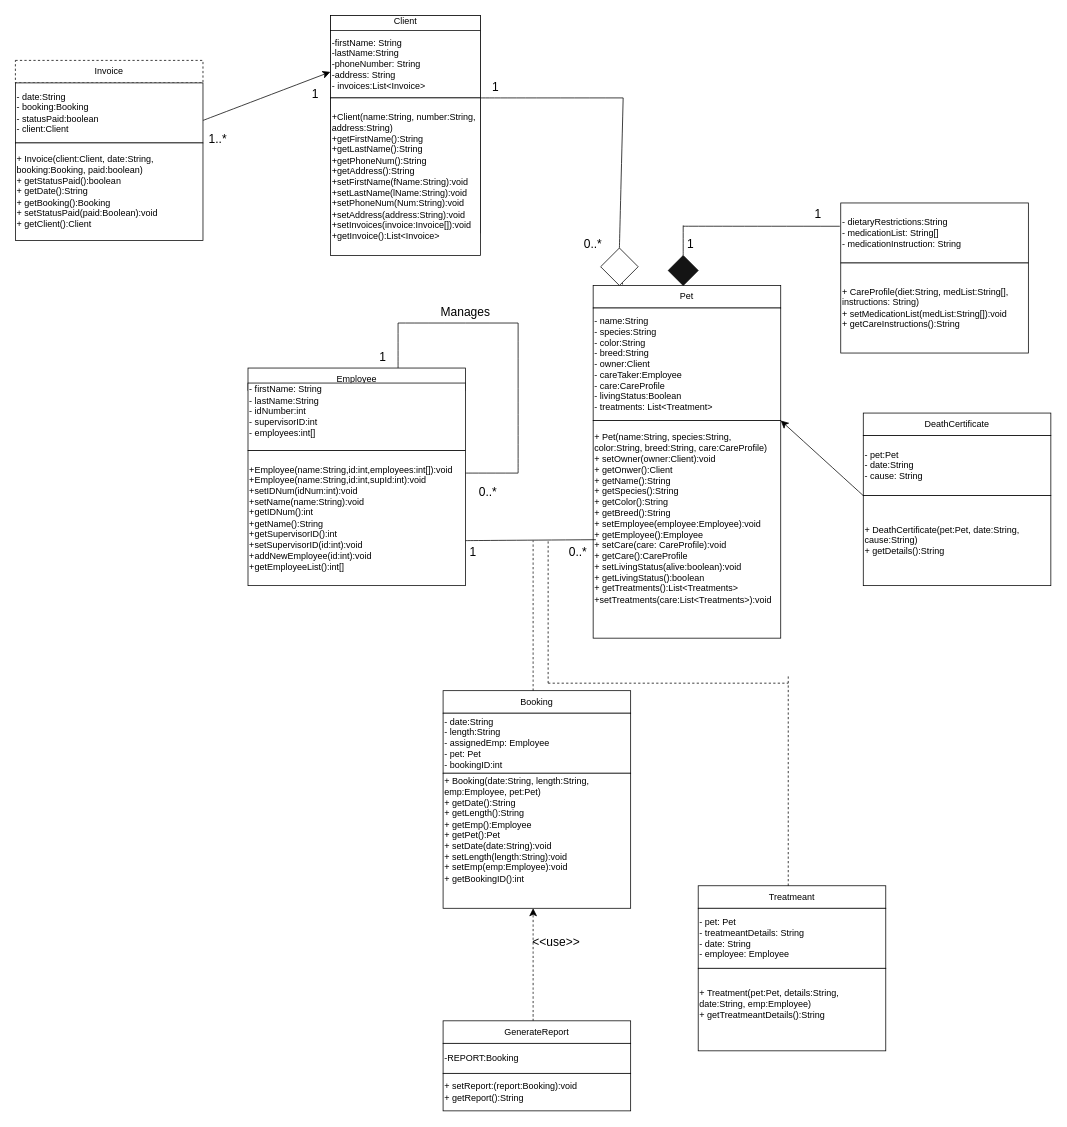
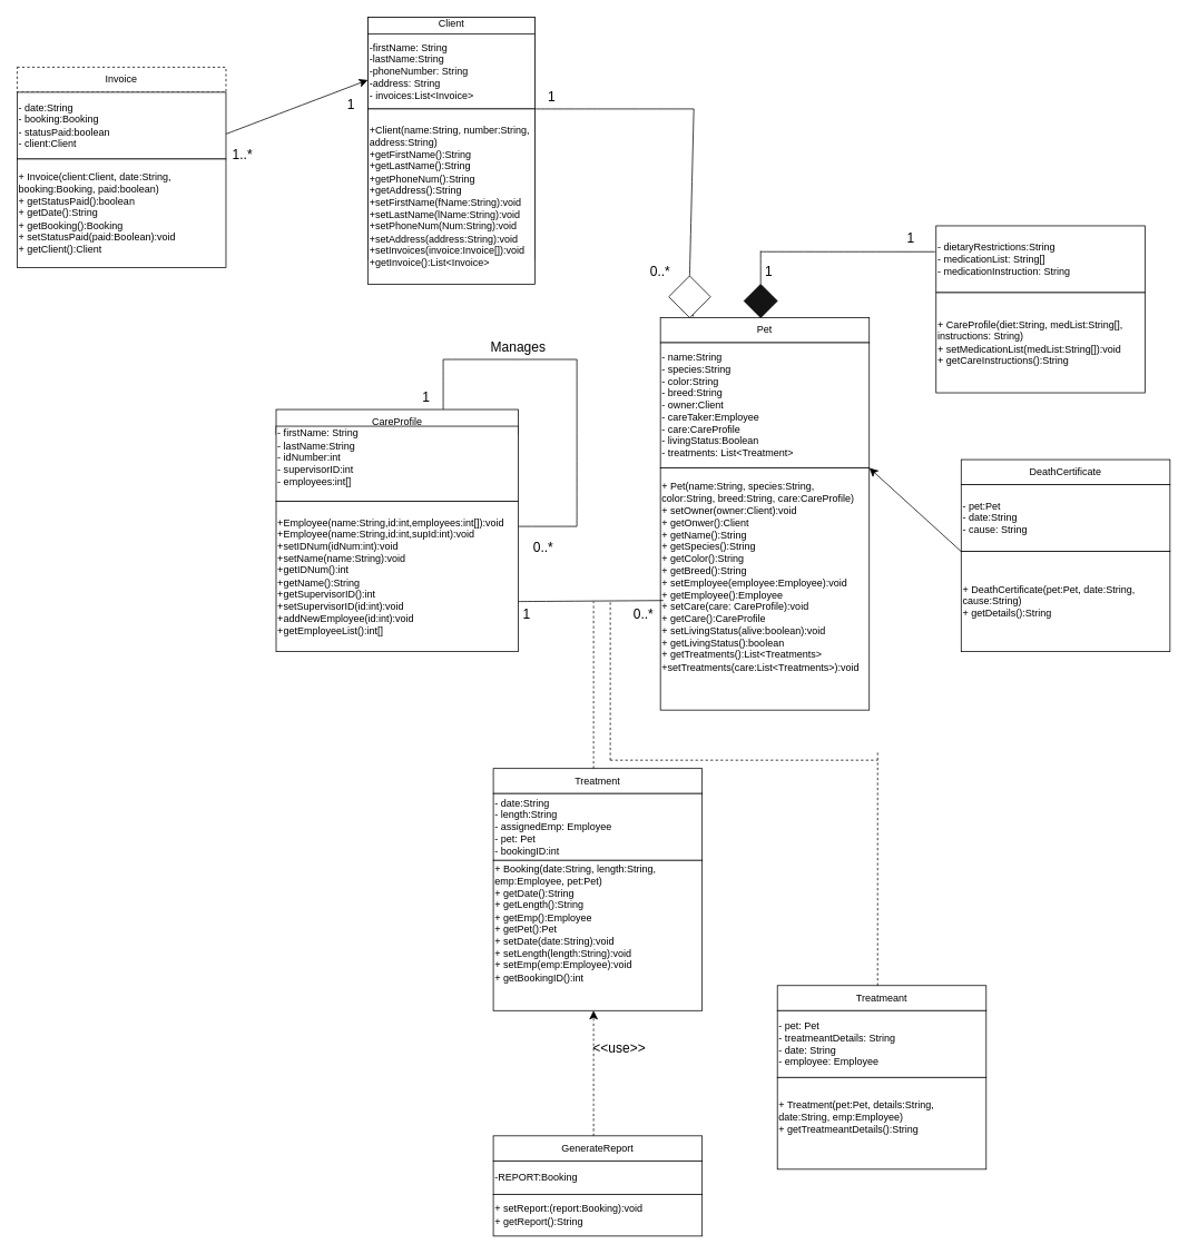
- <mxCell id="22" value="&lt;div&gt;Employee&lt;/div&gt;" style="rounded=0;whiteSpace=wrap;html=1;" parent="1" vertex="1"><mxGeometry x="330" y="490" width="290" height="30" as="geometry" /></mxCell>
+ <mxCell id="22" value="&lt;div&gt;CareProfile&lt;/div&gt;" style="rounded=0;whiteSpace=wrap;html=1;" parent="1" vertex="1"><mxGeometry x="330" y="490" width="290" height="30" as="geometry" /></mxCell>
- <mxCell id="13" value="&lt;div&gt;Booking&lt;/div&gt;" style="rounded=0;whiteSpace=wrap;html=1;" parent="1" vertex="1"><mxGeometry x="590" y="920" width="250" height="30" as="geometry" /></mxCell>
+ <mxCell id="13" value="&lt;div&gt;Treatment&lt;/div&gt;" style="rounded=0;whiteSpace=wrap;html=1;" parent="1" vertex="1"><mxGeometry x="590" y="920" width="250" height="30" as="geometry" /></mxCell>
